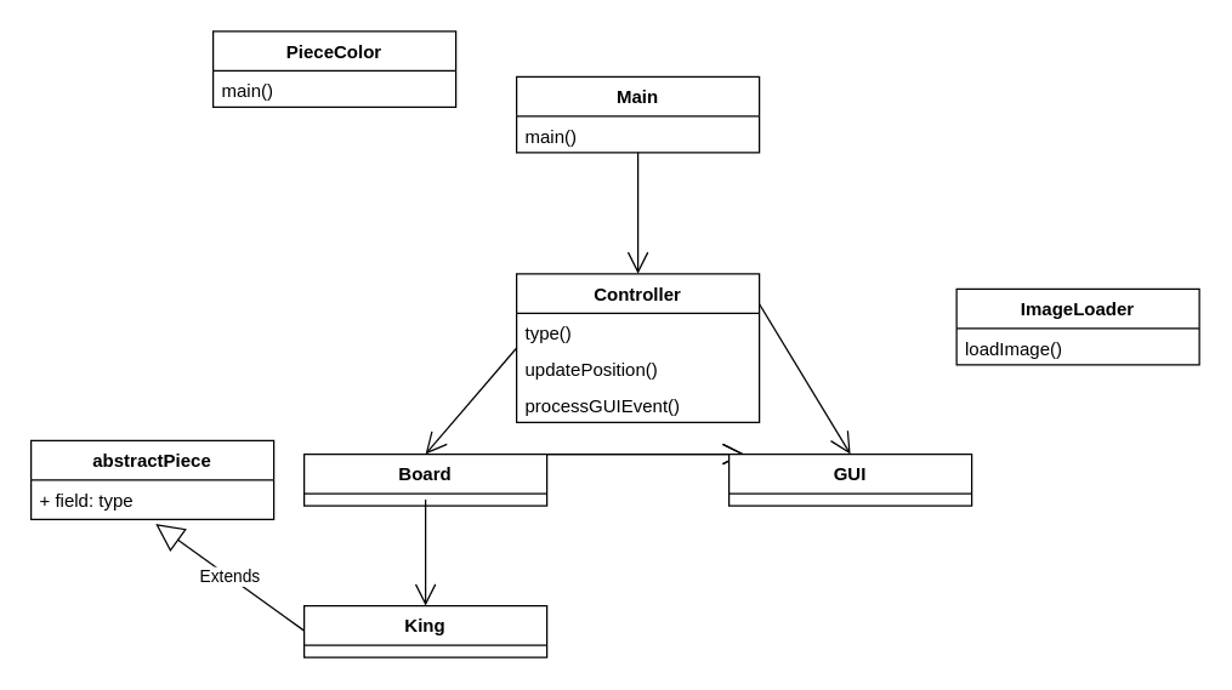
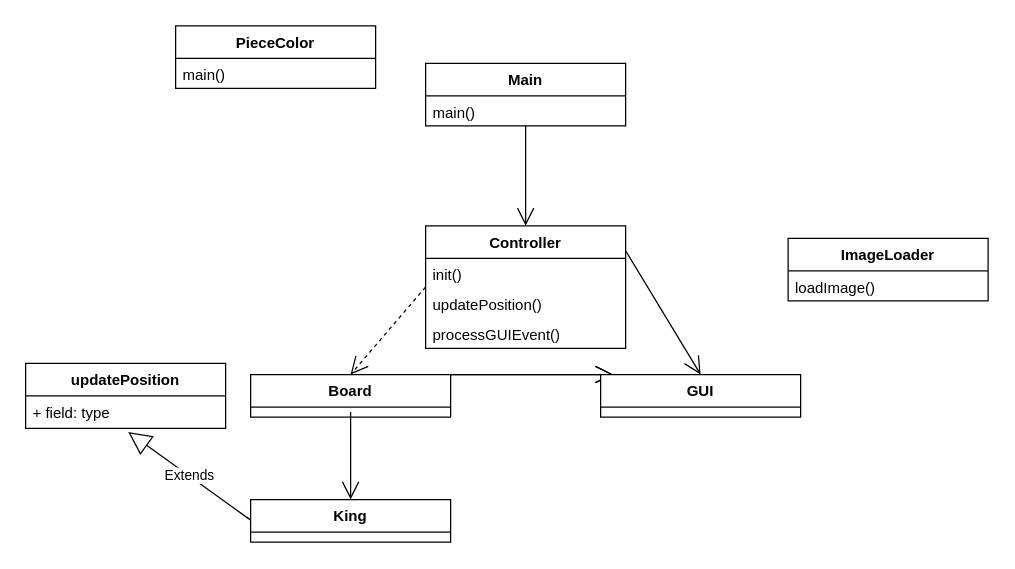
- <mxCell id="3" value="type()" style="text;strokeColor=none;fillColor=none;align=left;verticalAlign=top;spacingLeft=4;spacingRight=4;overflow=hidden;rotatable=0;points=[[0,0.5],[1,0.5]];portConstraint=eastwest;" parent="2" vertex="1"><mxGeometry y="26" width="160" height="24" as="geometry" /></mxCell>
+ <mxCell id="3" value="init()" style="text;strokeColor=none;fillColor=none;align=left;verticalAlign=top;spacingLeft=4;spacingRight=4;overflow=hidden;rotatable=0;points=[[0,0.5],[1,0.5]];portConstraint=eastwest;" parent="2" vertex="1"><mxGeometry y="26" width="160" height="24" as="geometry" /></mxCell>
- <mxCell id="8" value="" style="endArrow=open;endFill=1;endSize=12;html=1;entryX=0.5;entryY=0;entryDx=0;entryDy=0;exitX=0;exitY=0.5;exitDx=0;exitDy=0;" parent="1" source="2" target="12" edge="1"><mxGeometry width="160" relative="1" as="geometry"><mxPoint x="340" y="190" as="sourcePoint" /><mxPoint x="500" y="190" as="targetPoint" /></mxGeometry></mxCell>
+ <mxCell id="8" value="" style="endArrow=open;endFill=1;endSize=12;html=1;entryX=0.5;entryY=0;entryDx=0;entryDy=0;exitX=0;exitY=0.5;exitDx=0;exitDy=0;dashed=1;" parent="1" source="2" target="12" edge="1"><mxGeometry width="160" relative="1" as="geometry"><mxPoint x="340" y="190" as="sourcePoint" /><mxPoint x="500" y="190" as="targetPoint" /></mxGeometry></mxCell>
- <mxCell id="14" value="abstractPiece" style="swimlane;fontStyle=1;align=center;verticalAlign=top;childLayout=stackLayout;horizontal=1;startSize=26;horizontalStack=0;resizeParent=1;resizeParentMax=0;resizeLast=0;collapsible=1;marginBottom=0;" parent="1" vertex="1"><mxGeometry x="20" y="290" width="160" height="52" as="geometry" /></mxCell>
+ <mxCell id="14" value="updatePosition" style="swimlane;fontStyle=1;align=center;verticalAlign=top;childLayout=stackLayout;horizontal=1;startSize=26;horizontalStack=0;resizeParent=1;resizeParentMax=0;resizeLast=0;collapsible=1;marginBottom=0;" parent="1" vertex="1"><mxGeometry x="20" y="290" width="160" height="52" as="geometry" /></mxCell>
